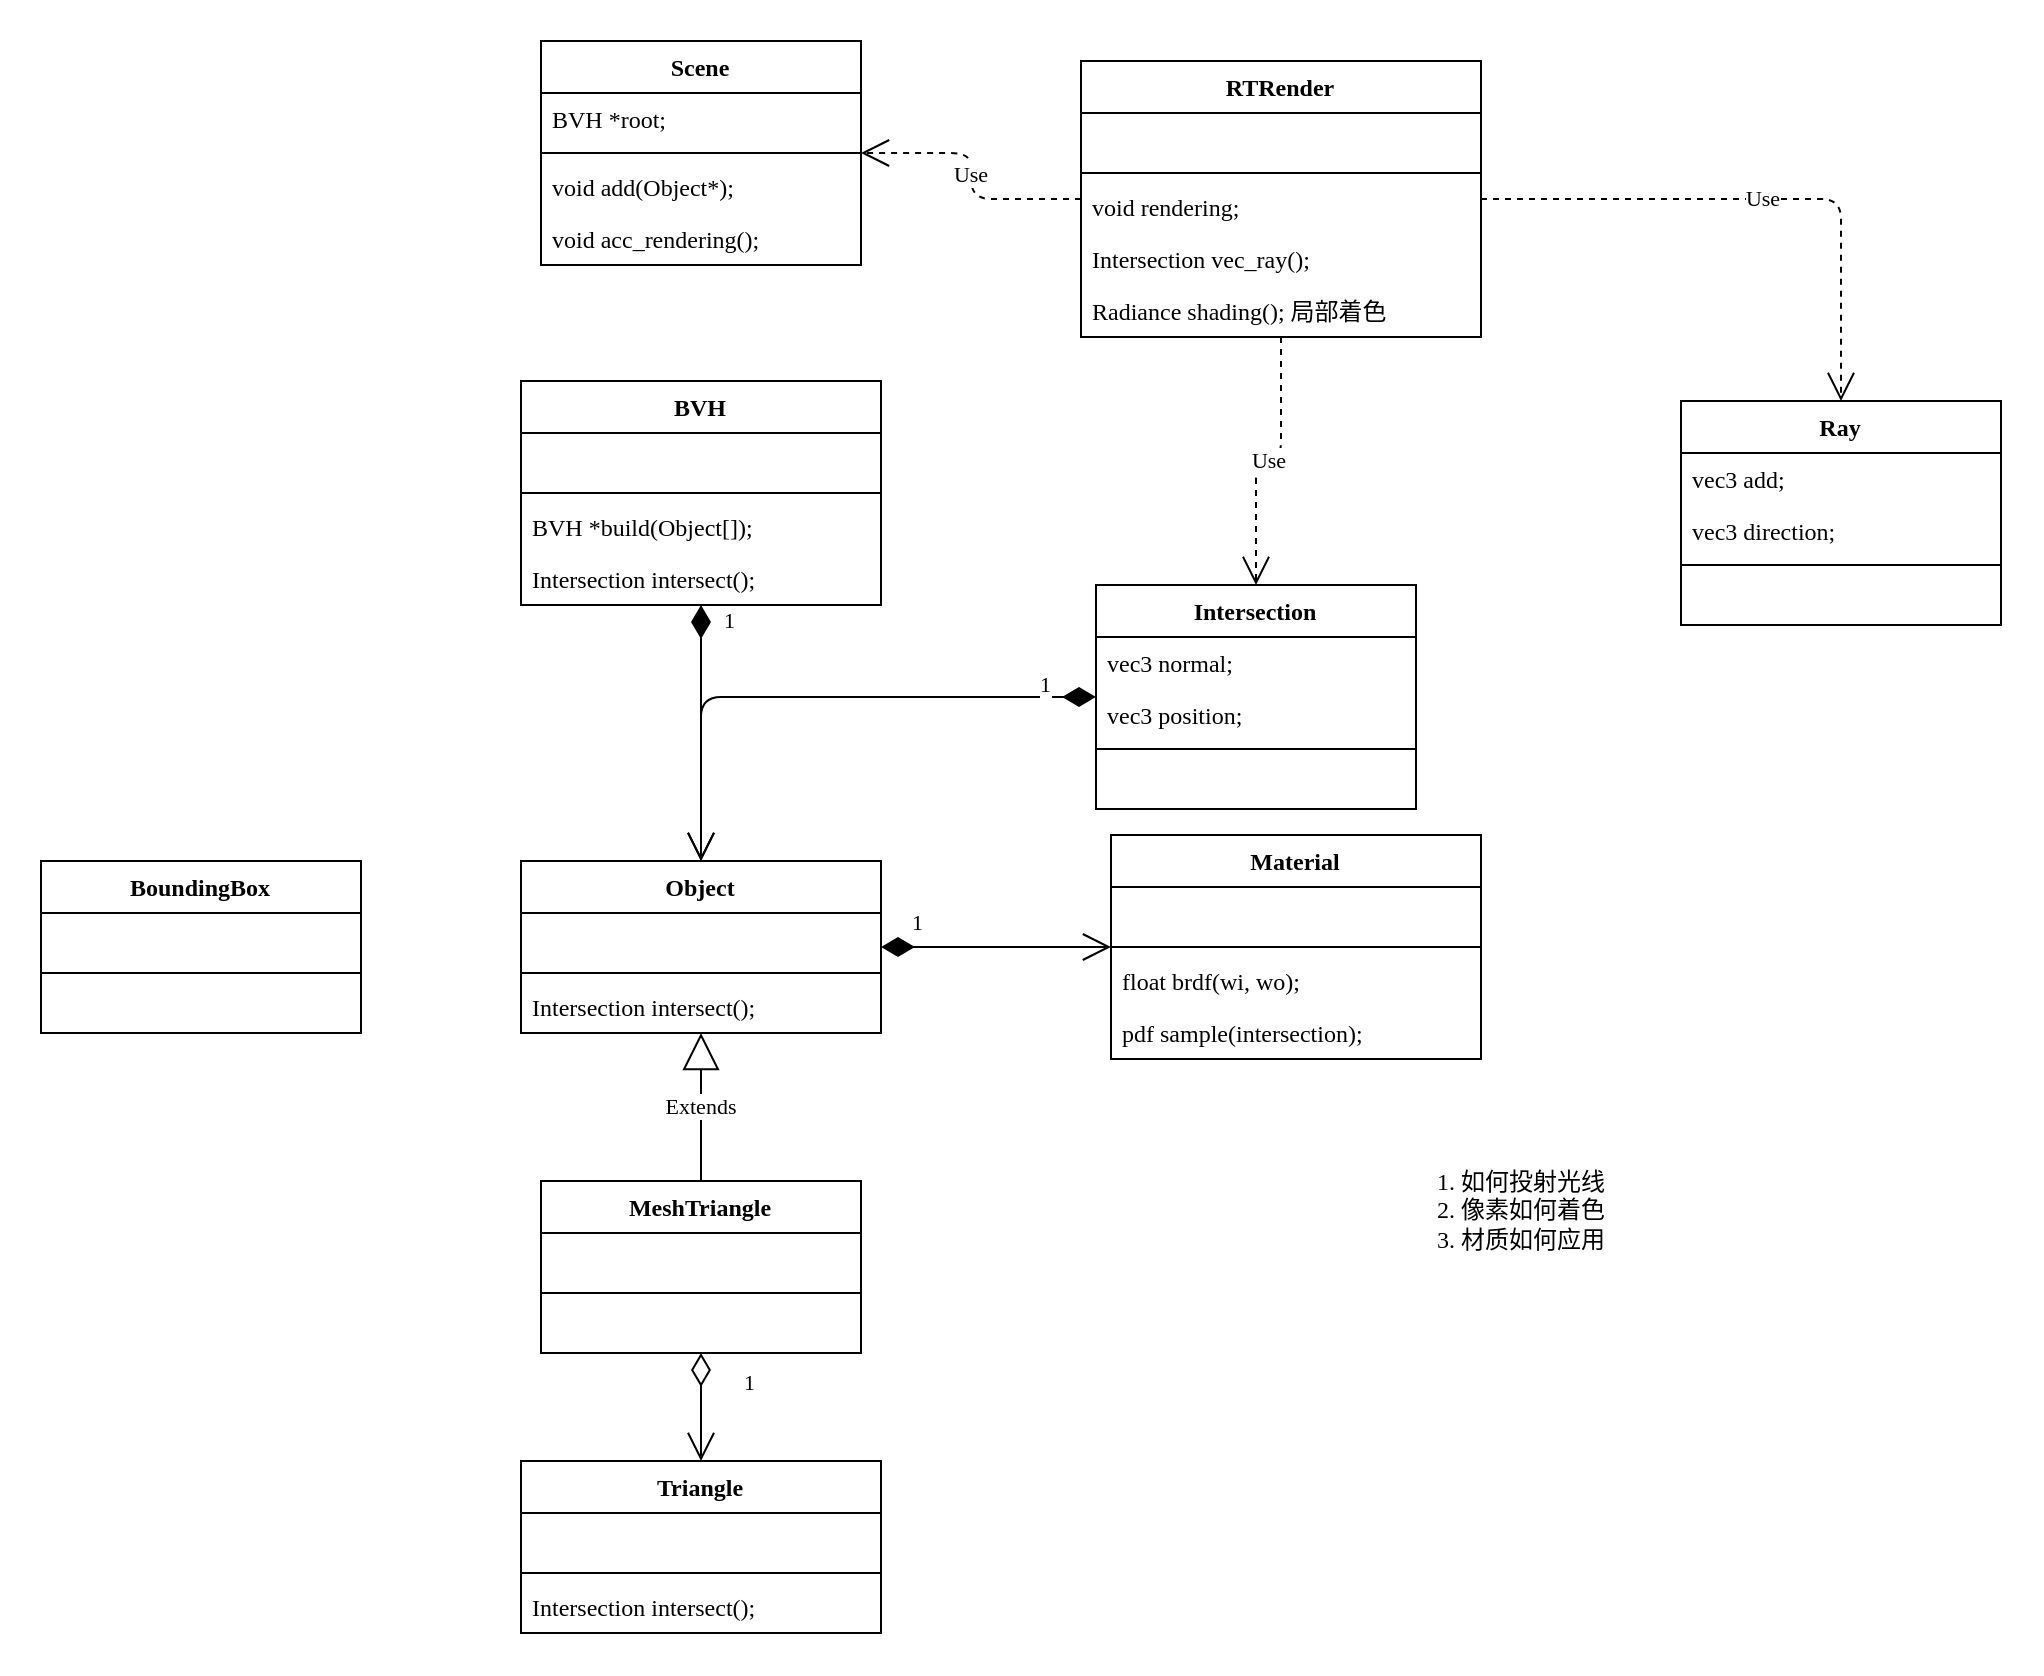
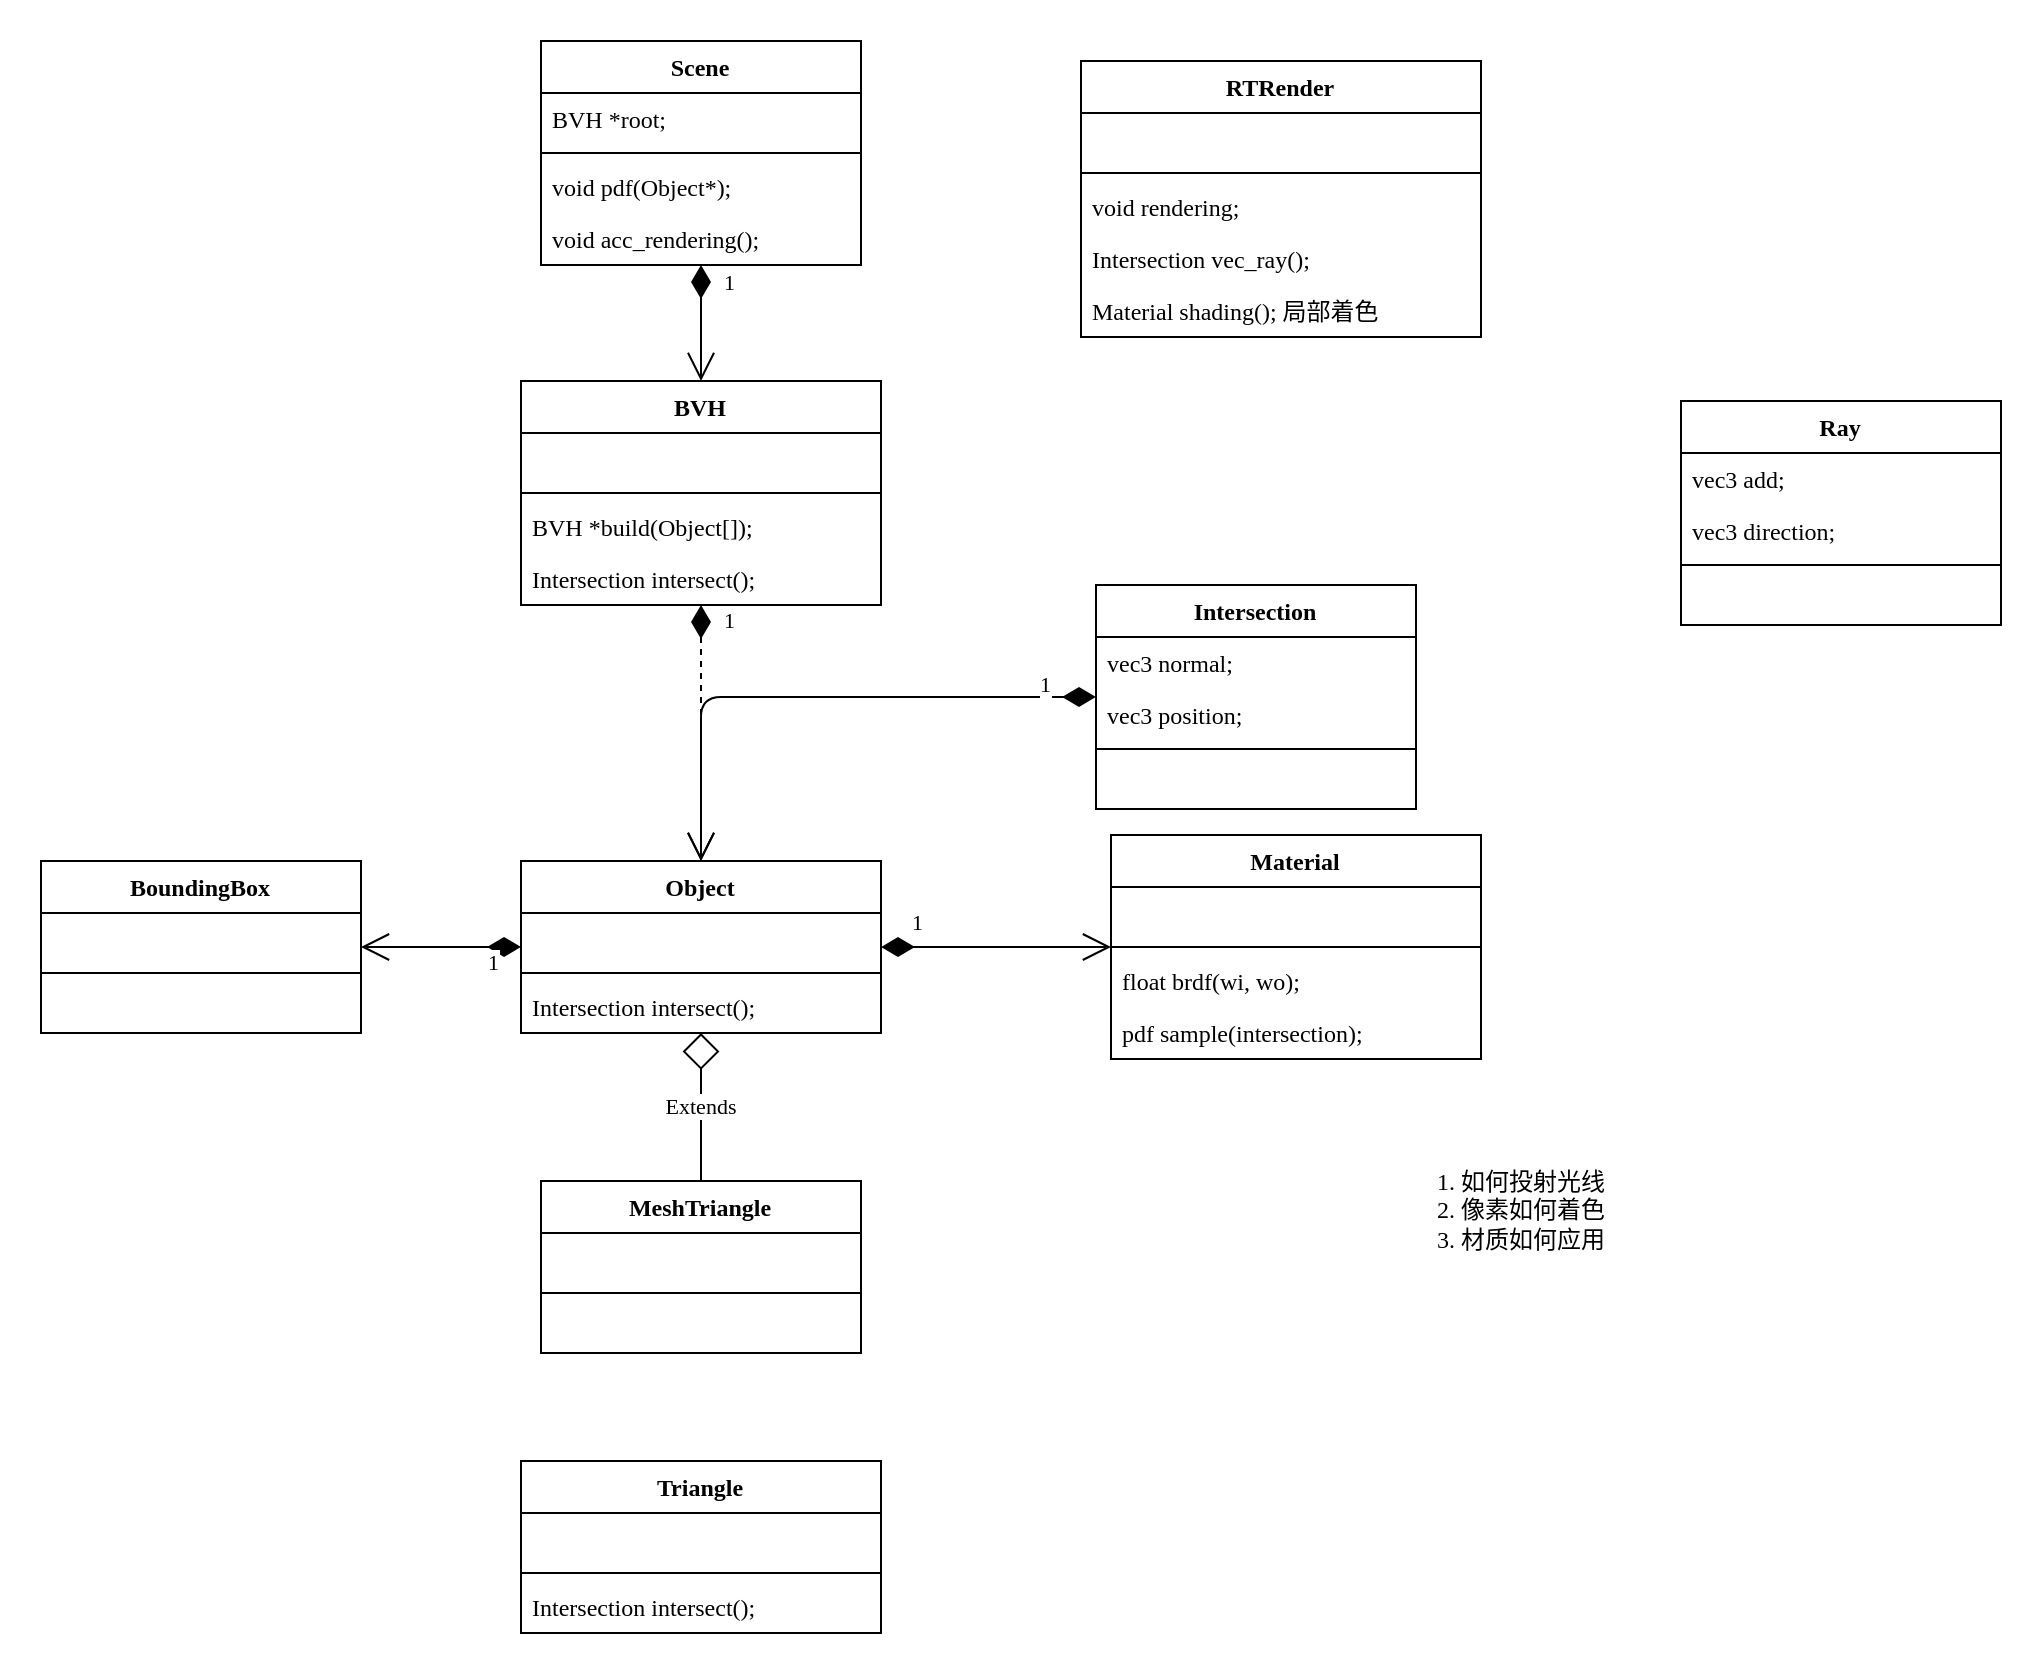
- <mxCell id="39" value="void add(Object*);" style="text;strokeColor=none;fillColor=none;align=left;verticalAlign=top;spacingLeft=4;spacingRight=4;overflow=hidden;rotatable=0;points=[[0,0.5],[1,0.5]];portConstraint=eastwest;fontFamily=Consolas;" vertex="1" parent="36"><mxGeometry y="60" width="160" height="26" as="geometry" /></mxCell>
+ <mxCell id="39" value="void pdf(Object*);" style="text;strokeColor=none;fillColor=none;align=left;verticalAlign=top;spacingLeft=4;spacingRight=4;overflow=hidden;rotatable=0;points=[[0,0.5],[1,0.5]];portConstraint=eastwest;fontFamily=Consolas;" vertex="1" parent="36"><mxGeometry y="60" width="160" height="26" as="geometry" /></mxCell>
- <mxCell id="51" value="Use" style="endArrow=open;endSize=12;dashed=1;html=1;fontFamily=Consolas;edgeStyle=orthogonalEdgeStyle;" edge="1" parent="1" source="30" target="36"><mxGeometry width="160" relative="1" as="geometry"><mxPoint x="260" y="710" as="sourcePoint" /><mxPoint x="420" y="710" as="targetPoint" /></mxGeometry></mxCell>
- <mxCell id="57" value="Use" style="endArrow=open;endSize=12;dashed=1;html=1;fontFamily=Consolas;edgeStyle=orthogonalEdgeStyle;" edge="1" parent="1" source="30" target="25"><mxGeometry width="160" relative="1" as="geometry"><mxPoint x="830" y="93" as="sourcePoint" /><mxPoint x="890" y="93" as="targetPoint" /></mxGeometry></mxCell>
- <mxCell id="35" value="Radiance shading(); 局部着色" style="text;strokeColor=none;fillColor=none;align=left;verticalAlign=top;spacingLeft=4;spacingRight=4;overflow=hidden;rotatable=0;points=[[0,0.5],[1,0.5]];portConstraint=eastwest;fontFamily=Consolas;" vertex="1" parent="30"><mxGeometry y="112" width="200" height="26" as="geometry" /></mxCell>
+ <mxCell id="35" value="Material shading(); 局部着色" style="text;strokeColor=none;fillColor=none;align=left;verticalAlign=top;spacingLeft=4;spacingRight=4;overflow=hidden;rotatable=0;points=[[0,0.5],[1,0.5]];portConstraint=eastwest;fontFamily=Consolas;" vertex="1" parent="30"><mxGeometry y="112" width="200" height="26" as="geometry" /></mxCell>
+ <mxCell id="52" value="1" style="endArrow=open;html=1;endSize=12;startArrow=diamondThin;startSize=14;startFill=1;edgeStyle=orthogonalEdgeStyle;align=left;verticalAlign=bottom;fontFamily=Consolas;" edge="1" parent="1" source="36" target="2"><mxGeometry x="-0.379" y="10" relative="1" as="geometry"><mxPoint x="340" y="403" as="sourcePoint" /><mxPoint x="250" y="425" as="targetPoint" /><mxPoint as="offset" /></mxGeometry></mxCell>
- <mxCell id="58" value="Use" style="endArrow=open;endSize=12;dashed=1;html=1;fontFamily=Consolas;edgeStyle=orthogonalEdgeStyle;" edge="1" parent="1" source="30" target="11"><mxGeometry width="160" relative="1" as="geometry"><mxPoint x="830" y="93" as="sourcePoint" /><mxPoint x="1540" y="220" as="targetPoint" /></mxGeometry></mxCell>
- <mxCell id="54" value="1" style="endArrow=open;html=1;endSize=12;startArrow=diamondThin;startSize=14;startFill=1;edgeStyle=orthogonalEdgeStyle;align=left;verticalAlign=bottom;fontFamily=Consolas;" edge="1" parent="1" source="2" target="21"><mxGeometry x="-0.739" y="10" relative="1" as="geometry"><mxPoint x="500" y="403" as="sourcePoint" /><mxPoint x="400" y="350" as="targetPoint" /><mxPoint as="offset" /></mxGeometry></mxCell>
+ <mxCell id="54" value="1" style="endArrow=open;html=1;endSize=12;startArrow=diamondThin;startSize=14;startFill=1;edgeStyle=orthogonalEdgeStyle;align=left;verticalAlign=bottom;fontFamily=Consolas;dashed=1;" edge="1" parent="1" source="2" target="21"><mxGeometry x="-0.739" y="10" relative="1" as="geometry"><mxPoint x="500" y="403" as="sourcePoint" /><mxPoint x="400" y="350" as="targetPoint" /><mxPoint as="offset" /></mxGeometry></mxCell>
+ <mxCell id="53" value="1" style="endArrow=open;html=1;endSize=12;startArrow=diamondThin;startSize=14;startFill=1;edgeStyle=orthogonalEdgeStyle;align=left;verticalAlign=bottom;fontFamily=Consolas;" edge="1" parent="1" source="21" target="7"><mxGeometry x="-0.556" y="17" relative="1" as="geometry"><mxPoint x="790" y="340" as="sourcePoint" /><mxPoint x="990" y="469" as="targetPoint" /><mxPoint as="offset" /></mxGeometry></mxCell>
- <mxCell id="50" value="Extends" style="endArrow=block;endSize=16;endFill=0;html=1;fontFamily=Consolas;edgeStyle=orthogonalEdgeStyle;" edge="1" parent="1" source="45" target="21"><mxGeometry width="160" relative="1" as="geometry"><mxPoint x="290" y="640" as="sourcePoint" /><mxPoint x="420" y="526" as="targetPoint" /></mxGeometry></mxCell>
+ <mxCell id="50" value="Extends" style="endArrow=diamond;endSize=16;endFill=0;html=1;fontFamily=Consolas;edgeStyle=orthogonalEdgeStyle;" edge="1" parent="1" source="45" target="21"><mxGeometry width="160" relative="1" as="geometry"><mxPoint x="290" y="640" as="sourcePoint" /><mxPoint x="420" y="526" as="targetPoint" /></mxGeometry></mxCell>
- <mxCell id="55" value="1" style="endArrow=open;html=1;endSize=12;startArrow=diamondThin;startSize=14;startFill=0;edgeStyle=orthogonalEdgeStyle;align=left;verticalAlign=bottom;fontFamily=Consolas;" edge="1" parent="1" source="45" target="41"><mxGeometry x="-0.111" y="20" relative="1" as="geometry"><mxPoint x="750" y="610" as="sourcePoint" /><mxPoint x="750" y="844" as="targetPoint" /><mxPoint as="offset" /></mxGeometry></mxCell>
